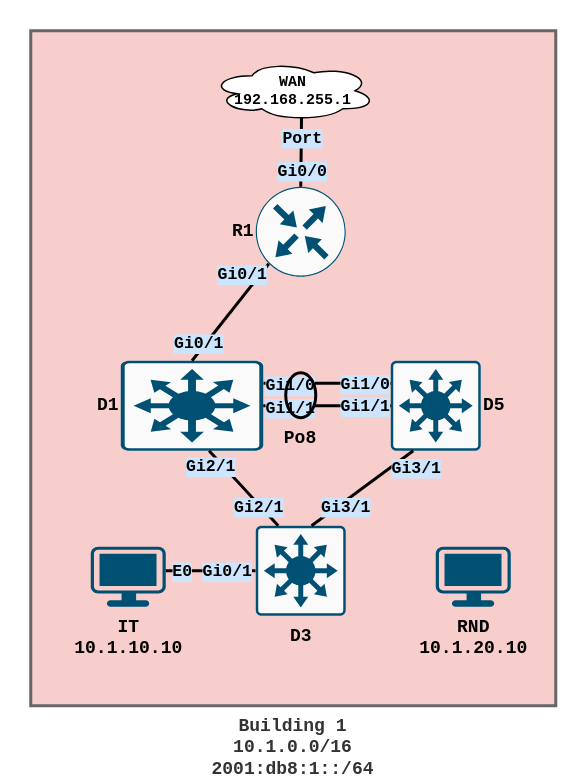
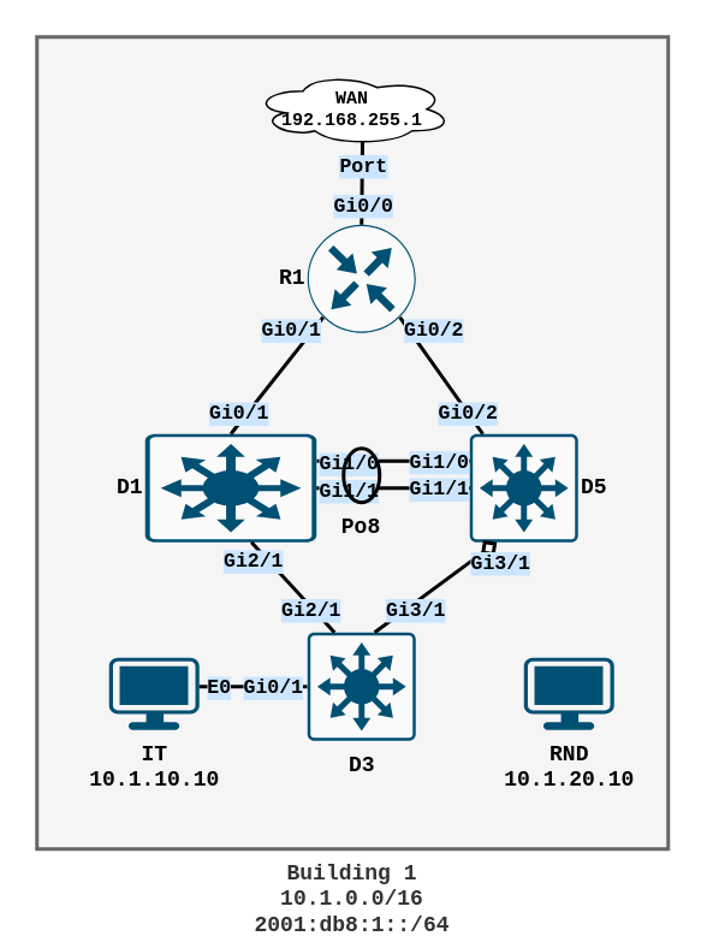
+ <mxCell id="23" style="rounded=0;orthogonalLoop=1;jettySize=auto;html=1;exitX=0.12;exitY=0;exitDx=0;exitDy=0;strokeWidth=2;endArrow=none;endFill=0;entryX=0.855;entryY=0.856;entryDx=0;entryDy=0;exitPerimeter=0;entryPerimeter=0;jumpStyle=gap;" parent="4" source="11" target="19" edge="1"><mxGeometry relative="1" as="geometry"><mxPoint x="180" y="230" as="sourcePoint" /><mxPoint x="180" y="160" as="targetPoint" /></mxGeometry></mxCell>
+ <mxCell id="24" value="Gi0/2" style="edgeLabel;html=1;align=center;verticalAlign=middle;resizable=0;points=[];labelBorderColor=none;fontFamily=Courier New;fontStyle=1;labelBackgroundColor=#CCE5FF;" parent="23" vertex="1" connectable="0"><mxGeometry x="0.838" relative="1" as="geometry"><mxPoint x="15" y="2" as="offset" /></mxGeometry></mxCell>
+ <mxCell id="25" value="Gi0/2" style="edgeLabel;html=1;align=center;verticalAlign=middle;resizable=0;points=[];labelBorderColor=none;fontFamily=Courier New;fontStyle=1;labelBackgroundColor=#CCE5FF;" parent="23" vertex="1" connectable="0"><mxGeometry x="-0.828" y="-1" relative="1" as="geometry"><mxPoint x="-5" y="-5" as="offset" /></mxGeometry></mxCell>
- <mxCell id="3" value="Building 1&lt;br style=&quot;font-size: 12px&quot;&gt;10.1.0.0/16&lt;br&gt;2001:db8:1::/64" style="rounded=0;whiteSpace=wrap;html=1;fontFamily=Courier New;fontSize=12;fillColor=#f8cecc;strokeColor=#666666;fontColor=#333333;strokeWidth=2;fontStyle=1;labelPosition=center;verticalLabelPosition=bottom;align=center;verticalAlign=top;" vertex="1" parent="2"><mxGeometry x="20" y="20" width="350" height="450" as="geometry" /></mxCell>
+ <mxCell id="3" value="Building 1&lt;br style=&quot;font-size: 12px&quot;&gt;10.1.0.0/16&lt;br&gt;2001:db8:1::/64" style="rounded=0;whiteSpace=wrap;html=1;fontFamily=Courier New;fontSize=12;fillColor=#f5f5f5;strokeColor=#666666;fontColor=#333333;strokeWidth=2;fontStyle=1;labelPosition=center;verticalLabelPosition=bottom;align=center;verticalAlign=top;" vertex="1" parent="2"><mxGeometry x="20" y="20" width="350" height="450" as="geometry" /></mxCell>
- <mxCell id="30" style="rounded=0;orthogonalLoop=1;jettySize=auto;html=1;exitX=0.62;exitY=0;exitDx=0;exitDy=0;strokeWidth=2;endArrow=none;endFill=0;entryX=0.25;entryY=1;entryDx=0;entryDy=0;exitPerimeter=0;entryPerimeter=0;jumpStyle=gap;" edge="1" parent="4" source="26" target="11"><mxGeometry relative="1" as="geometry"><mxPoint x="475.9" y="388.67" as="sourcePoint" /><mxPoint x="340" y="310" as="targetPoint" /></mxGeometry></mxCell>
+ <mxCell id="30" style="rounded=0;orthogonalLoop=1;jettySize=auto;html=1;exitX=0.62;exitY=0;exitDx=0;exitDy=0;strokeWidth=2;endArrow=diamond;endFill=0;entryX=0.25;entryY=1;entryDx=0;entryDy=0;exitPerimeter=0;entryPerimeter=0;jumpStyle=gap;" edge="1" parent="4" source="26" target="11"><mxGeometry relative="1" as="geometry"><mxPoint x="475.9" y="388.67" as="sourcePoint" /><mxPoint x="340" y="310" as="targetPoint" /></mxGeometry></mxCell>
